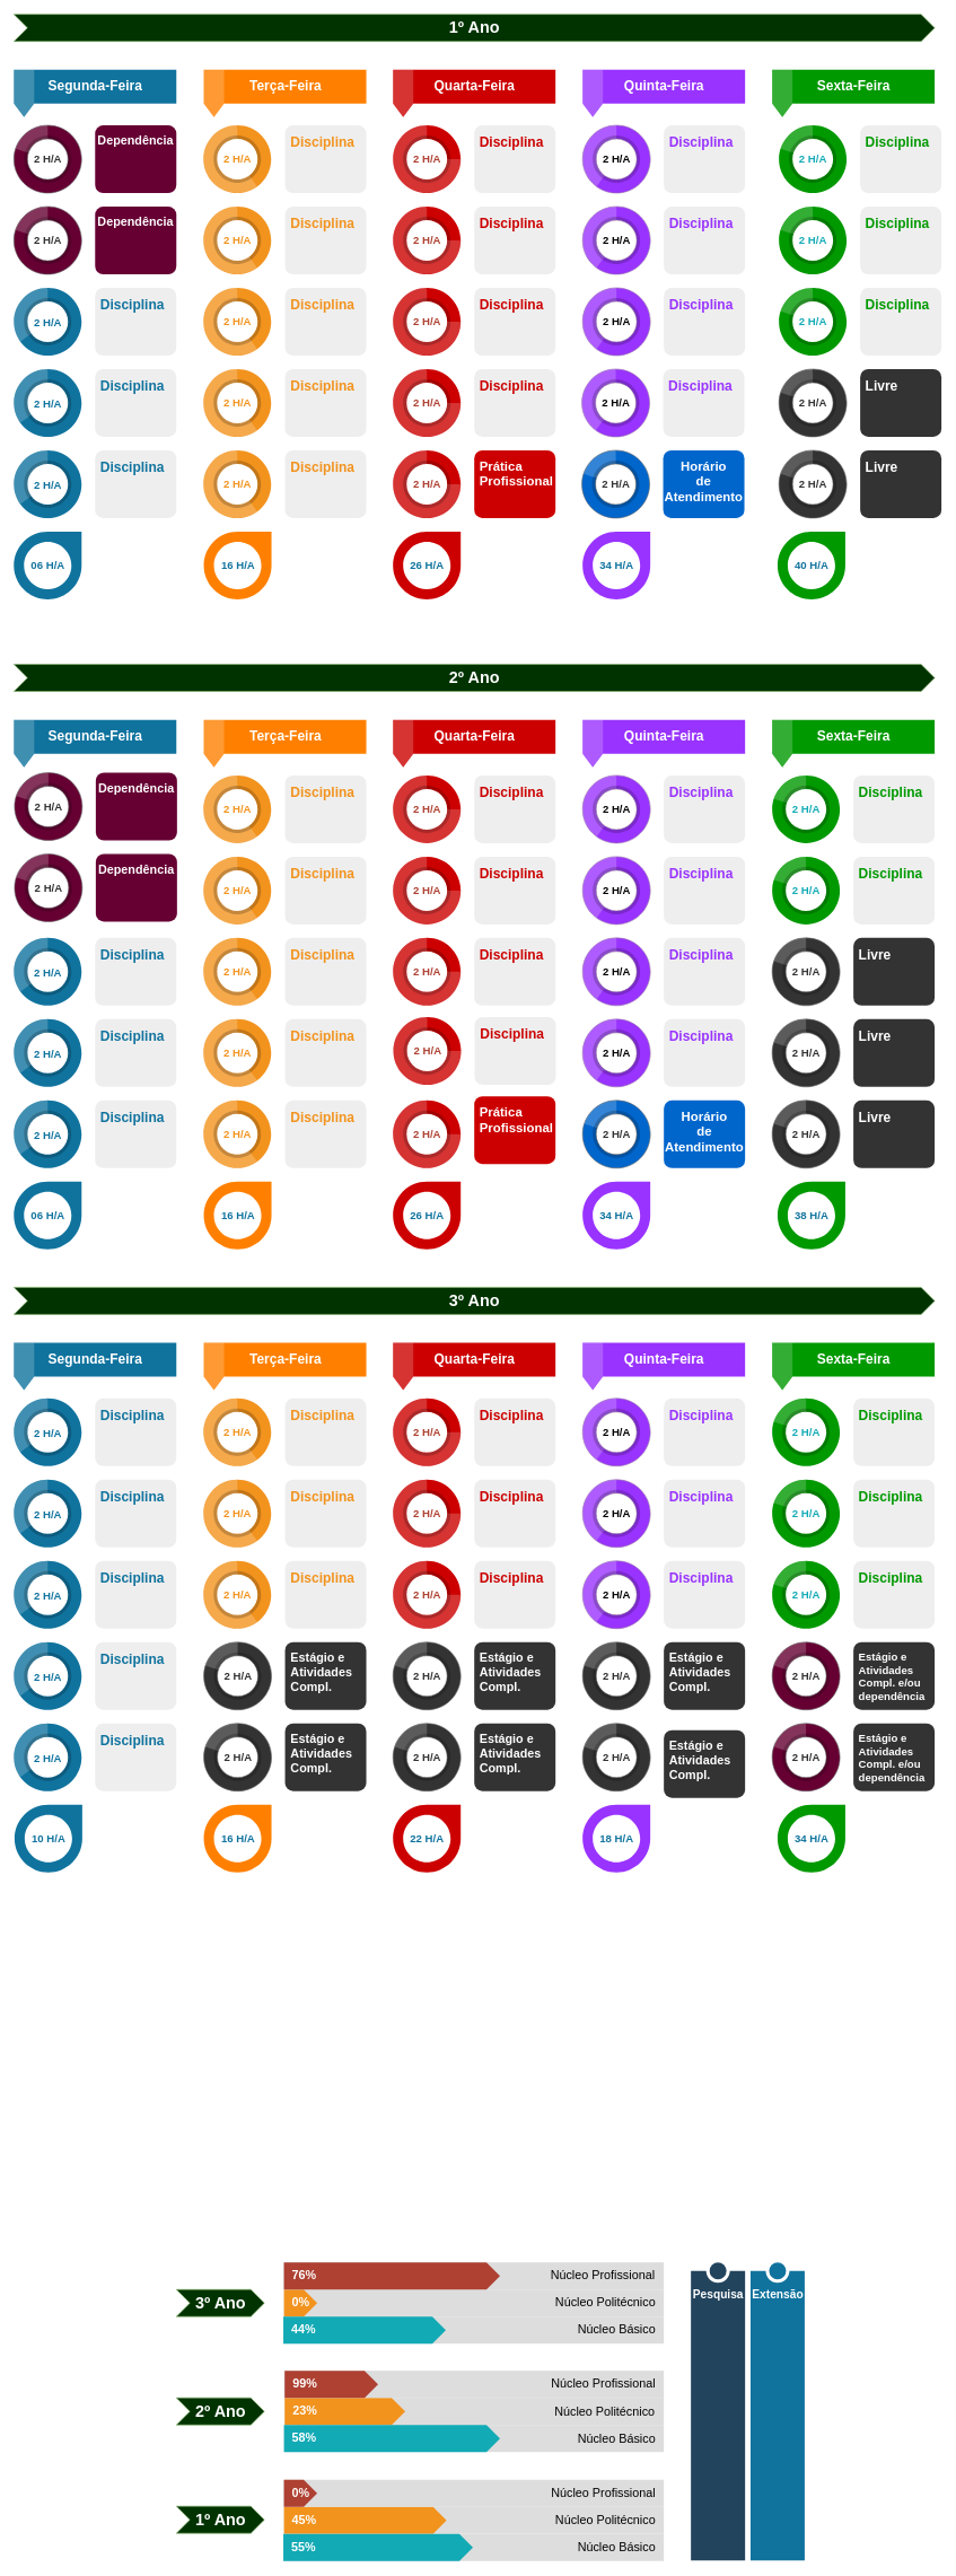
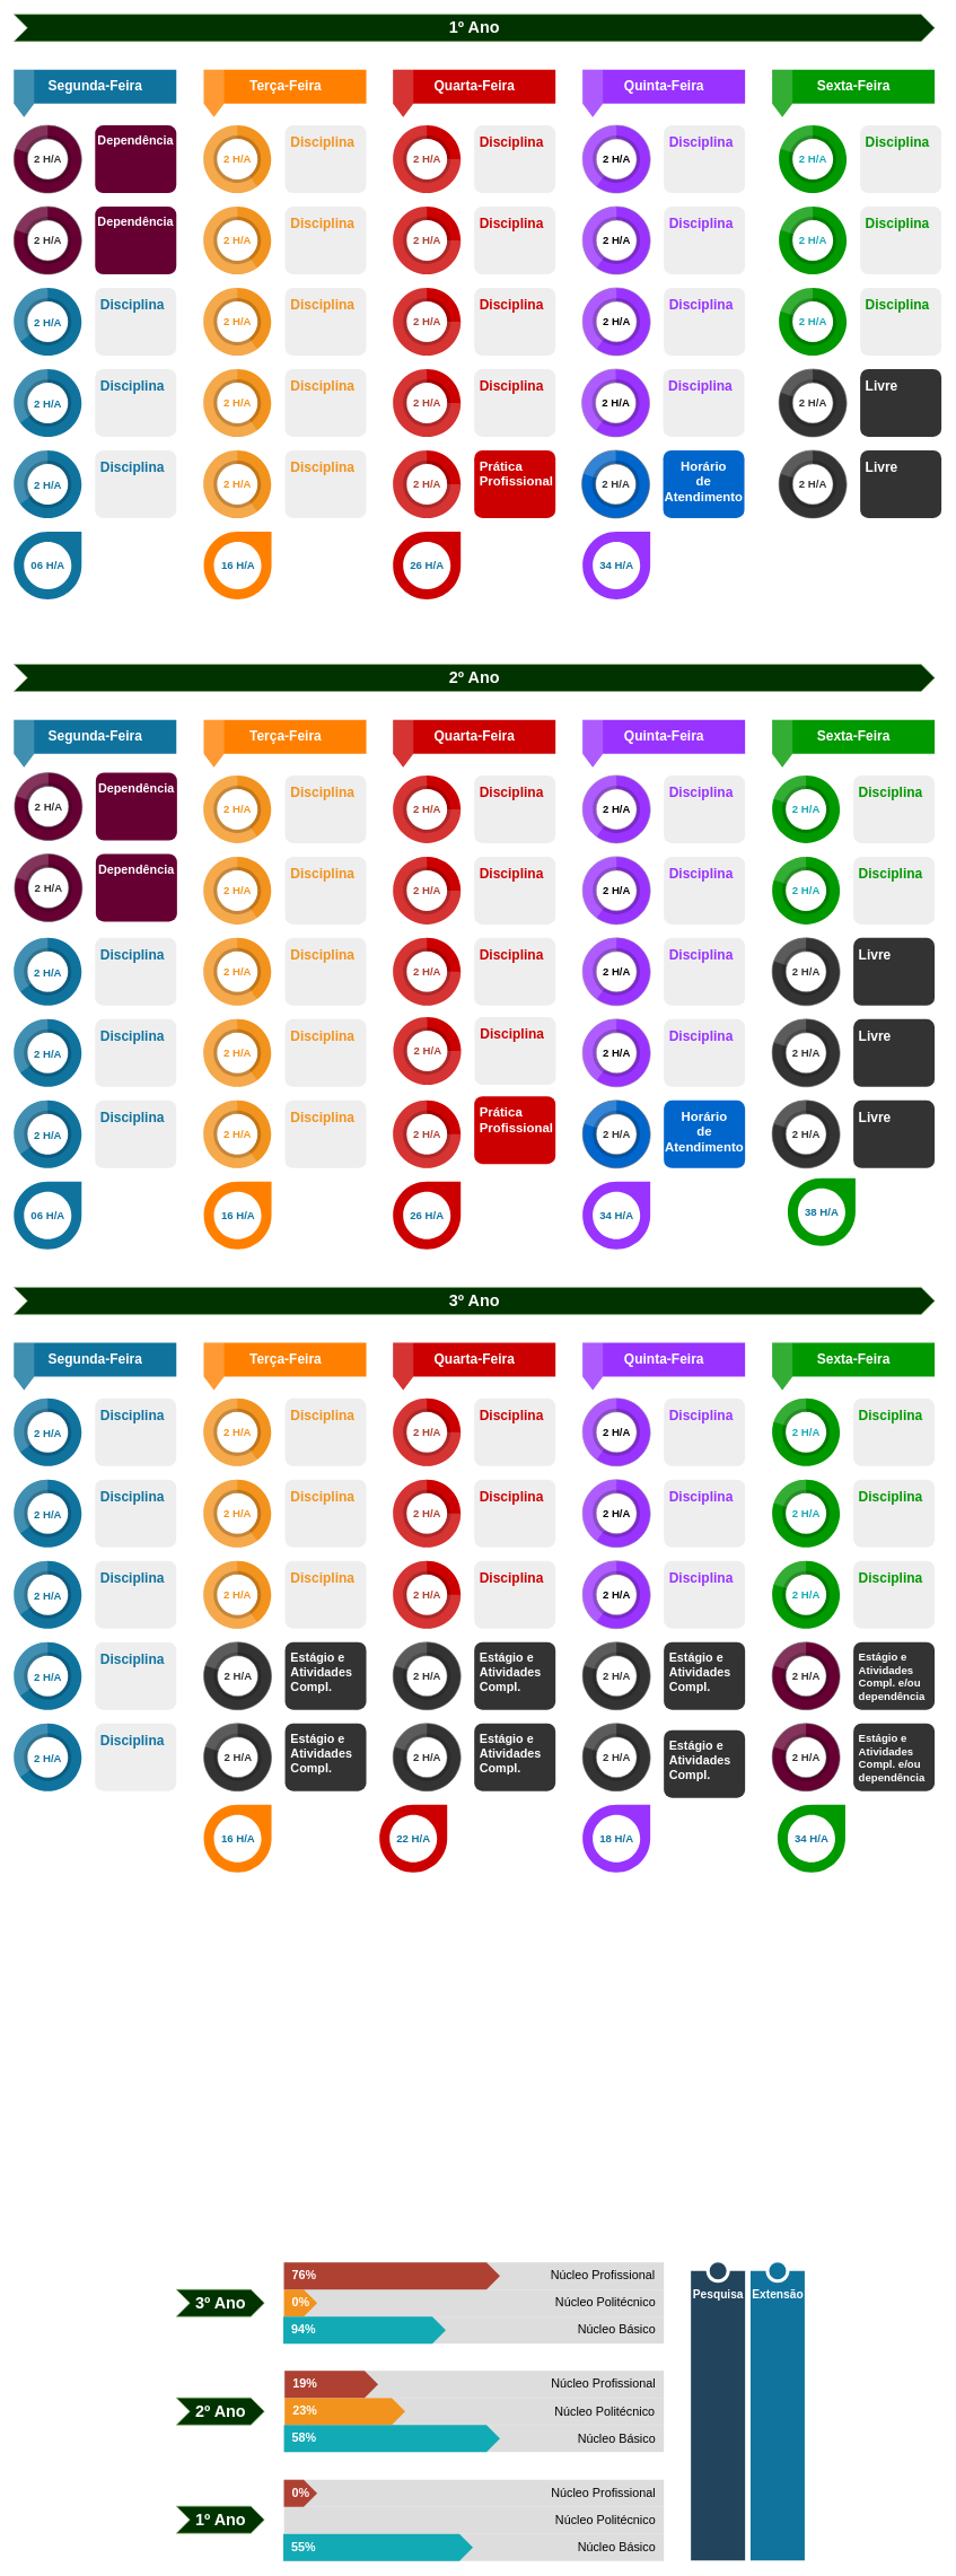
- <mxCell id="49" value="40 H/A" style="verticalLabelPosition=middle;verticalAlign=middle;html=1;shape=mxgraph.infographic.circularCallout;dy=15;fillColor=#009900;strokeColor=none;labelPosition=center;align=center;fontColor=#10739E;fontStyle=1;fontSize=16;" parent="1" vertex="1"><mxGeometry x="1148" y="784" width="100" height="100" as="geometry" /></mxCell>
- <mxCell id="96" value="38 H/A" style="verticalLabelPosition=middle;verticalAlign=middle;html=1;shape=mxgraph.infographic.circularCallout;dy=15;fillColor=#009900;strokeColor=none;labelPosition=center;align=center;fontColor=#10739E;fontStyle=1;fontSize=16;" parent="1" vertex="1"><mxGeometry x="1148" y="1744" width="100" height="100" as="geometry" /></mxCell>
+ <mxCell id="96" value="38 H/A" style="verticalLabelPosition=middle;verticalAlign=middle;html=1;shape=mxgraph.infographic.circularCallout;dy=15;fillColor=#009900;strokeColor=none;labelPosition=center;align=center;fontColor=#10739E;fontStyle=1;fontSize=16;" parent="1" vertex="1"><mxGeometry x="1163" y="1739" width="100" height="100" as="geometry" /></mxCell>
- <mxCell id="133" value="10 H/A" style="verticalLabelPosition=middle;verticalAlign=middle;html=1;shape=mxgraph.infographic.circularCallout;dy=15;fillColor=#10739E;strokeColor=none;labelPosition=center;align=center;fontColor=#10739E;fontStyle=1;fontSize=16;" parent="1" vertex="1"><mxGeometry x="21" y="2664" width="100" height="100" as="geometry" /></mxCell>
- <mxCell id="135" value="22 H/A" style="verticalLabelPosition=middle;verticalAlign=middle;html=1;shape=mxgraph.infographic.circularCallout;dy=15;fillColor=#CC0000;strokeColor=none;labelPosition=center;align=center;fontColor=#10739E;fontStyle=1;fontSize=16;" parent="1" vertex="1"><mxGeometry x="580" y="2664" width="100" height="100" as="geometry" /></mxCell>
+ <mxCell id="135" value="22 H/A" style="verticalLabelPosition=middle;verticalAlign=middle;html=1;shape=mxgraph.infographic.circularCallout;dy=15;fillColor=#CC0000;strokeColor=none;labelPosition=center;align=center;fontColor=#10739E;fontStyle=1;fontSize=16;" parent="1" vertex="1"><mxGeometry x="560" y="2664" width="100" height="100" as="geometry" /></mxCell>
- <mxCell id="175" value="44%" style="html=1;shape=mxgraph.infographic.ribbonSimple;notch1=0;notch2=20;fillColor=#12AAB5;strokeColor=none;align=left;verticalAlign=middle;fontColor=#ffffff;fontSize=18;spacingLeft=10;fontStyle=1;shadow=0;" parent="1" vertex="1"><mxGeometry x="418" y="3420" width="240" height="40" as="geometry" /></mxCell>
+ <mxCell id="175" value="94%" style="html=1;shape=mxgraph.infographic.ribbonSimple;notch1=0;notch2=20;fillColor=#12AAB5;strokeColor=none;align=left;verticalAlign=middle;fontColor=#ffffff;fontSize=18;spacingLeft=10;fontStyle=1;shadow=0;" parent="1" vertex="1"><mxGeometry x="418" y="3420" width="240" height="40" as="geometry" /></mxCell>
- <mxCell id="164" value="99%" style="html=1;shape=mxgraph.infographic.ribbonSimple;notch1=0;notch2=20;fillColor=#AE4132;strokeColor=none;align=left;verticalAlign=middle;fontColor=#ffffff;fontSize=18;spacingLeft=10;fontStyle=1;shadow=0;" parent="1" vertex="1"><mxGeometry x="420" y="3500" width="138" height="40" as="geometry" /></mxCell>
+ <mxCell id="164" value="19%" style="html=1;shape=mxgraph.infographic.ribbonSimple;notch1=0;notch2=20;fillColor=#AE4132;strokeColor=none;align=left;verticalAlign=middle;fontColor=#ffffff;fontSize=18;spacingLeft=10;fontStyle=1;shadow=0;" parent="1" vertex="1"><mxGeometry x="420" y="3500" width="138" height="40" as="geometry" /></mxCell>
- <mxCell id="153" value="45%" style="html=1;shape=mxgraph.infographic.ribbonSimple;notch1=0;notch2=20;fillColor=#F2931E;strokeColor=none;align=left;verticalAlign=middle;fontColor=#ffffff;fontSize=18;spacingLeft=10;fontStyle=1;shadow=0;" parent="1" vertex="1"><mxGeometry x="419" y="3701" width="240" height="40" as="geometry" /></mxCell>
